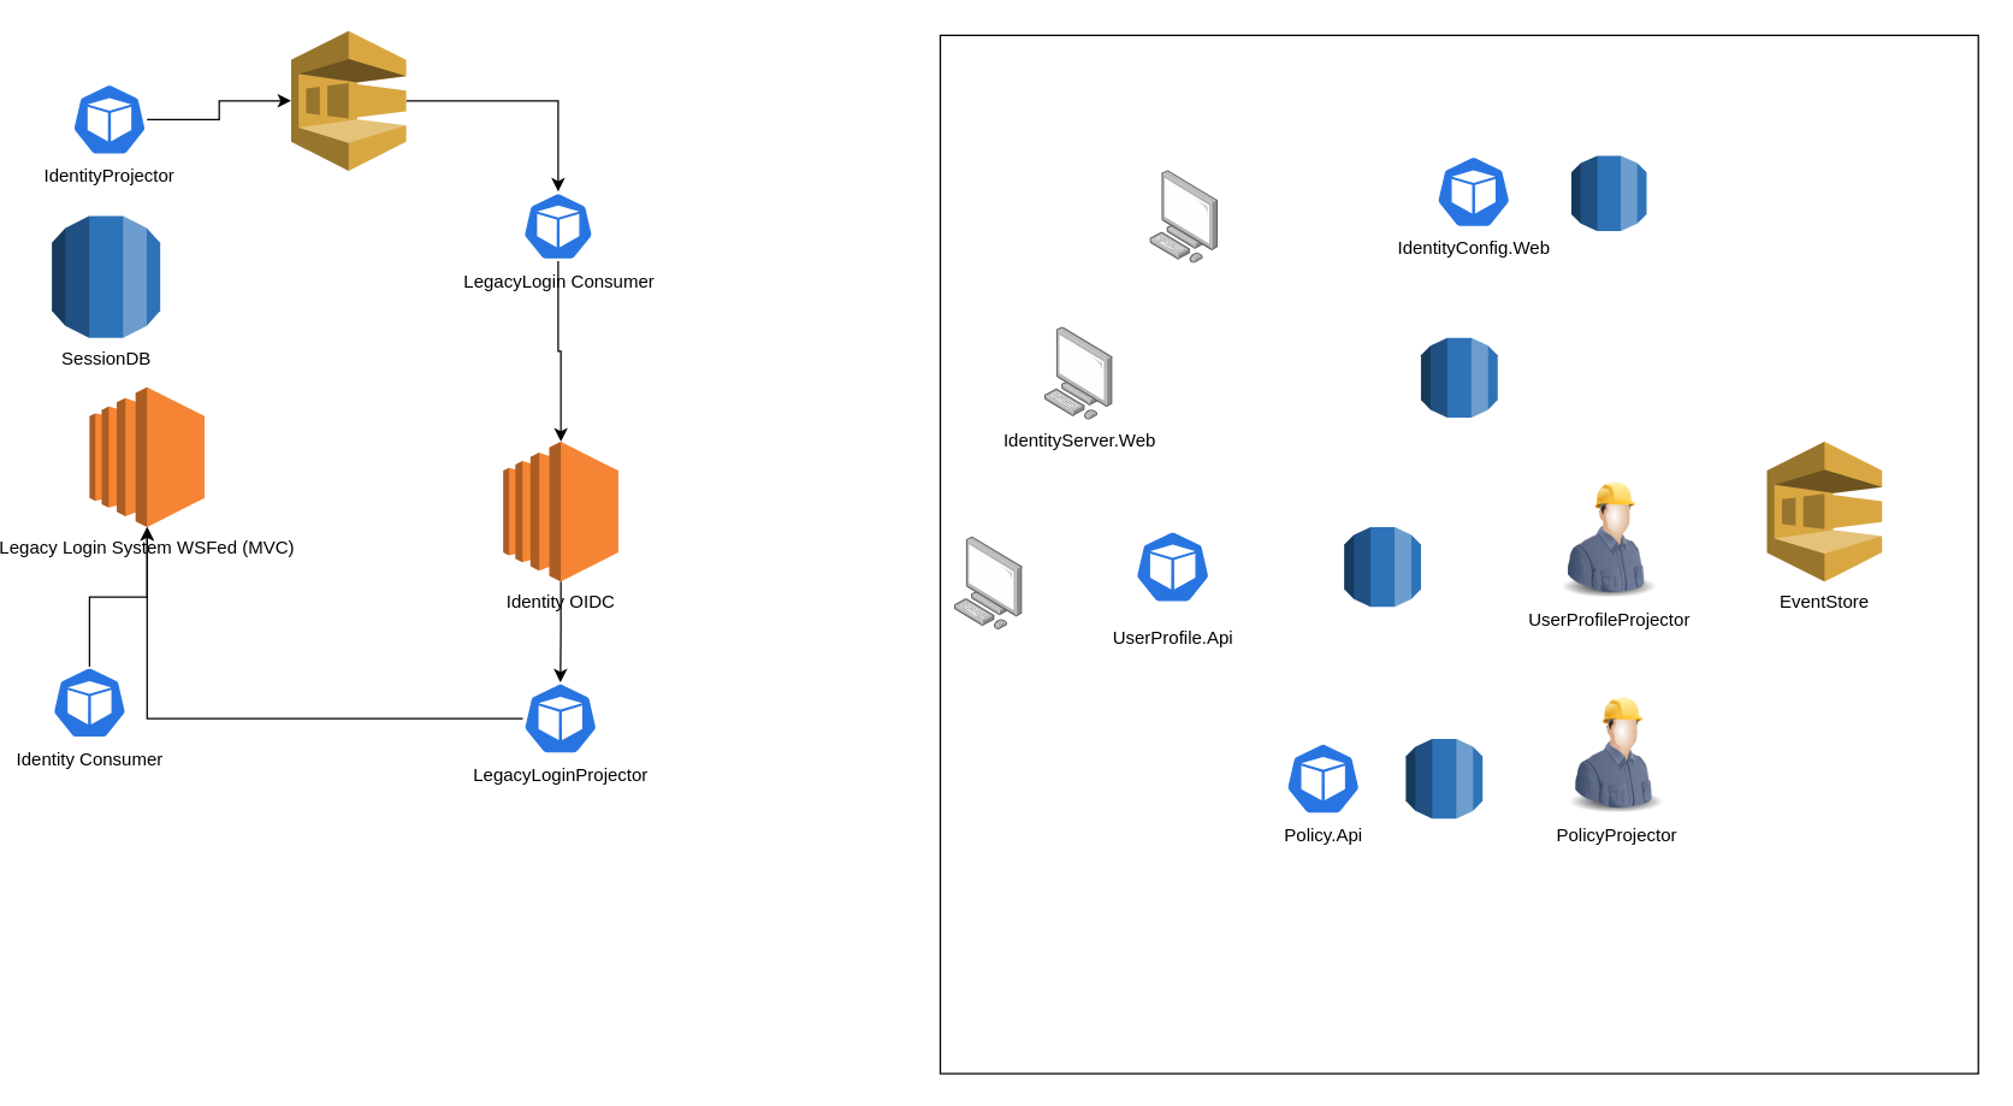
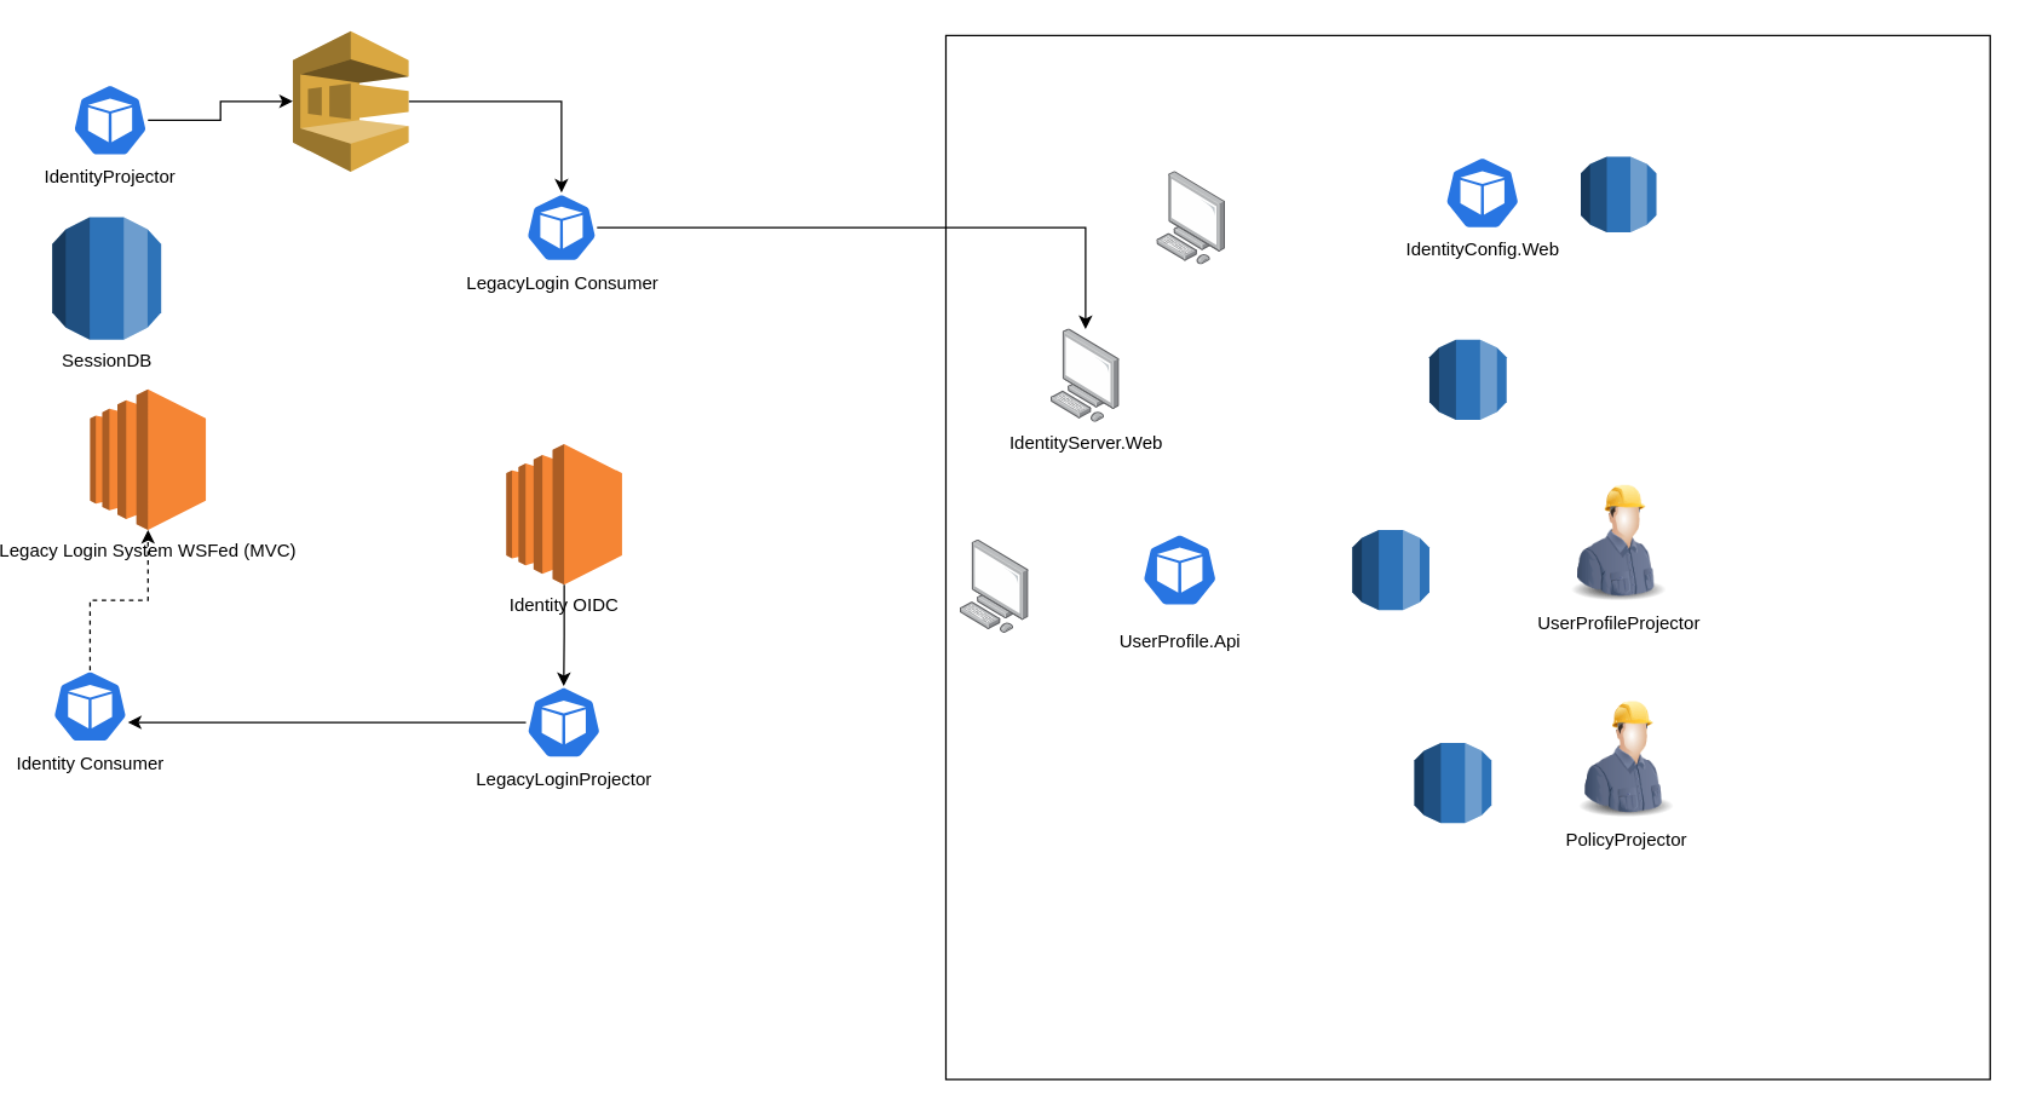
- <mxCell id="20" style="edgeStyle=orthogonalEdgeStyle;rounded=0;orthogonalLoop=1;jettySize=auto;html=1;" edge="1" parent="1" source="21" target="4"><mxGeometry relative="1" as="geometry" /></mxCell>
+ <mxCell id="20" style="edgeStyle=orthogonalEdgeStyle;rounded=0;orthogonalLoop=1;jettySize=auto;html=1;" edge="1" parent="1" source="21" target="17"><mxGeometry relative="1" as="geometry" /></mxCell>
- <mxCell id="6" value="EventStore" style="outlineConnect=0;dashed=0;verticalLabelPosition=bottom;verticalAlign=top;align=center;html=1;shape=mxgraph.aws3.sqs;fillColor=#D9A741;gradientColor=none;" vertex="1" parent="1"><mxGeometry x="1160" y="293" width="76.5" height="93" as="geometry" /></mxCell>
- <mxCell id="22" style="edgeStyle=orthogonalEdgeStyle;rounded=0;orthogonalLoop=1;jettySize=auto;html=1;" edge="1" parent="1" source="23" target="2"><mxGeometry relative="1" as="geometry" /></mxCell>
+ <mxCell id="22" style="edgeStyle=orthogonalEdgeStyle;rounded=0;orthogonalLoop=1;jettySize=auto;html=1;dashed=1;" edge="1" parent="1" source="23" target="2"><mxGeometry relative="1" as="geometry" /></mxCell>
- <mxCell id="24" style="edgeStyle=orthogonalEdgeStyle;rounded=0;orthogonalLoop=1;jettySize=auto;html=1;" edge="1" parent="1" source="25" target="2"><mxGeometry relative="1" as="geometry" /></mxCell>
+ <mxCell id="24" style="edgeStyle=orthogonalEdgeStyle;rounded=0;orthogonalLoop=1;jettySize=auto;html=1;entryX=1;entryY=0.719;entryDx=0;entryDy=0;entryPerimeter=0;" edge="1" parent="1" source="25" target="23"><mxGeometry relative="1" as="geometry" /></mxCell>
- <mxCell id="8" value="Policy.Api" style="sketch=0;html=1;dashed=0;whitespace=wrap;fillColor=#2875E2;strokeColor=#ffffff;points=[[0.005,0.63,0],[0.1,0.2,0],[0.9,0.2,0],[0.5,0,0],[0.995,0.63,0],[0.72,0.99,0],[0.5,1,0],[0.28,0.99,0]];verticalLabelPosition=bottom;align=center;verticalAlign=top;shape=mxgraph.kubernetes.icon;prIcon=pod" vertex="1" parent="1"><mxGeometry x="840" y="493" width="50" height="48" as="geometry" /></mxCell>
